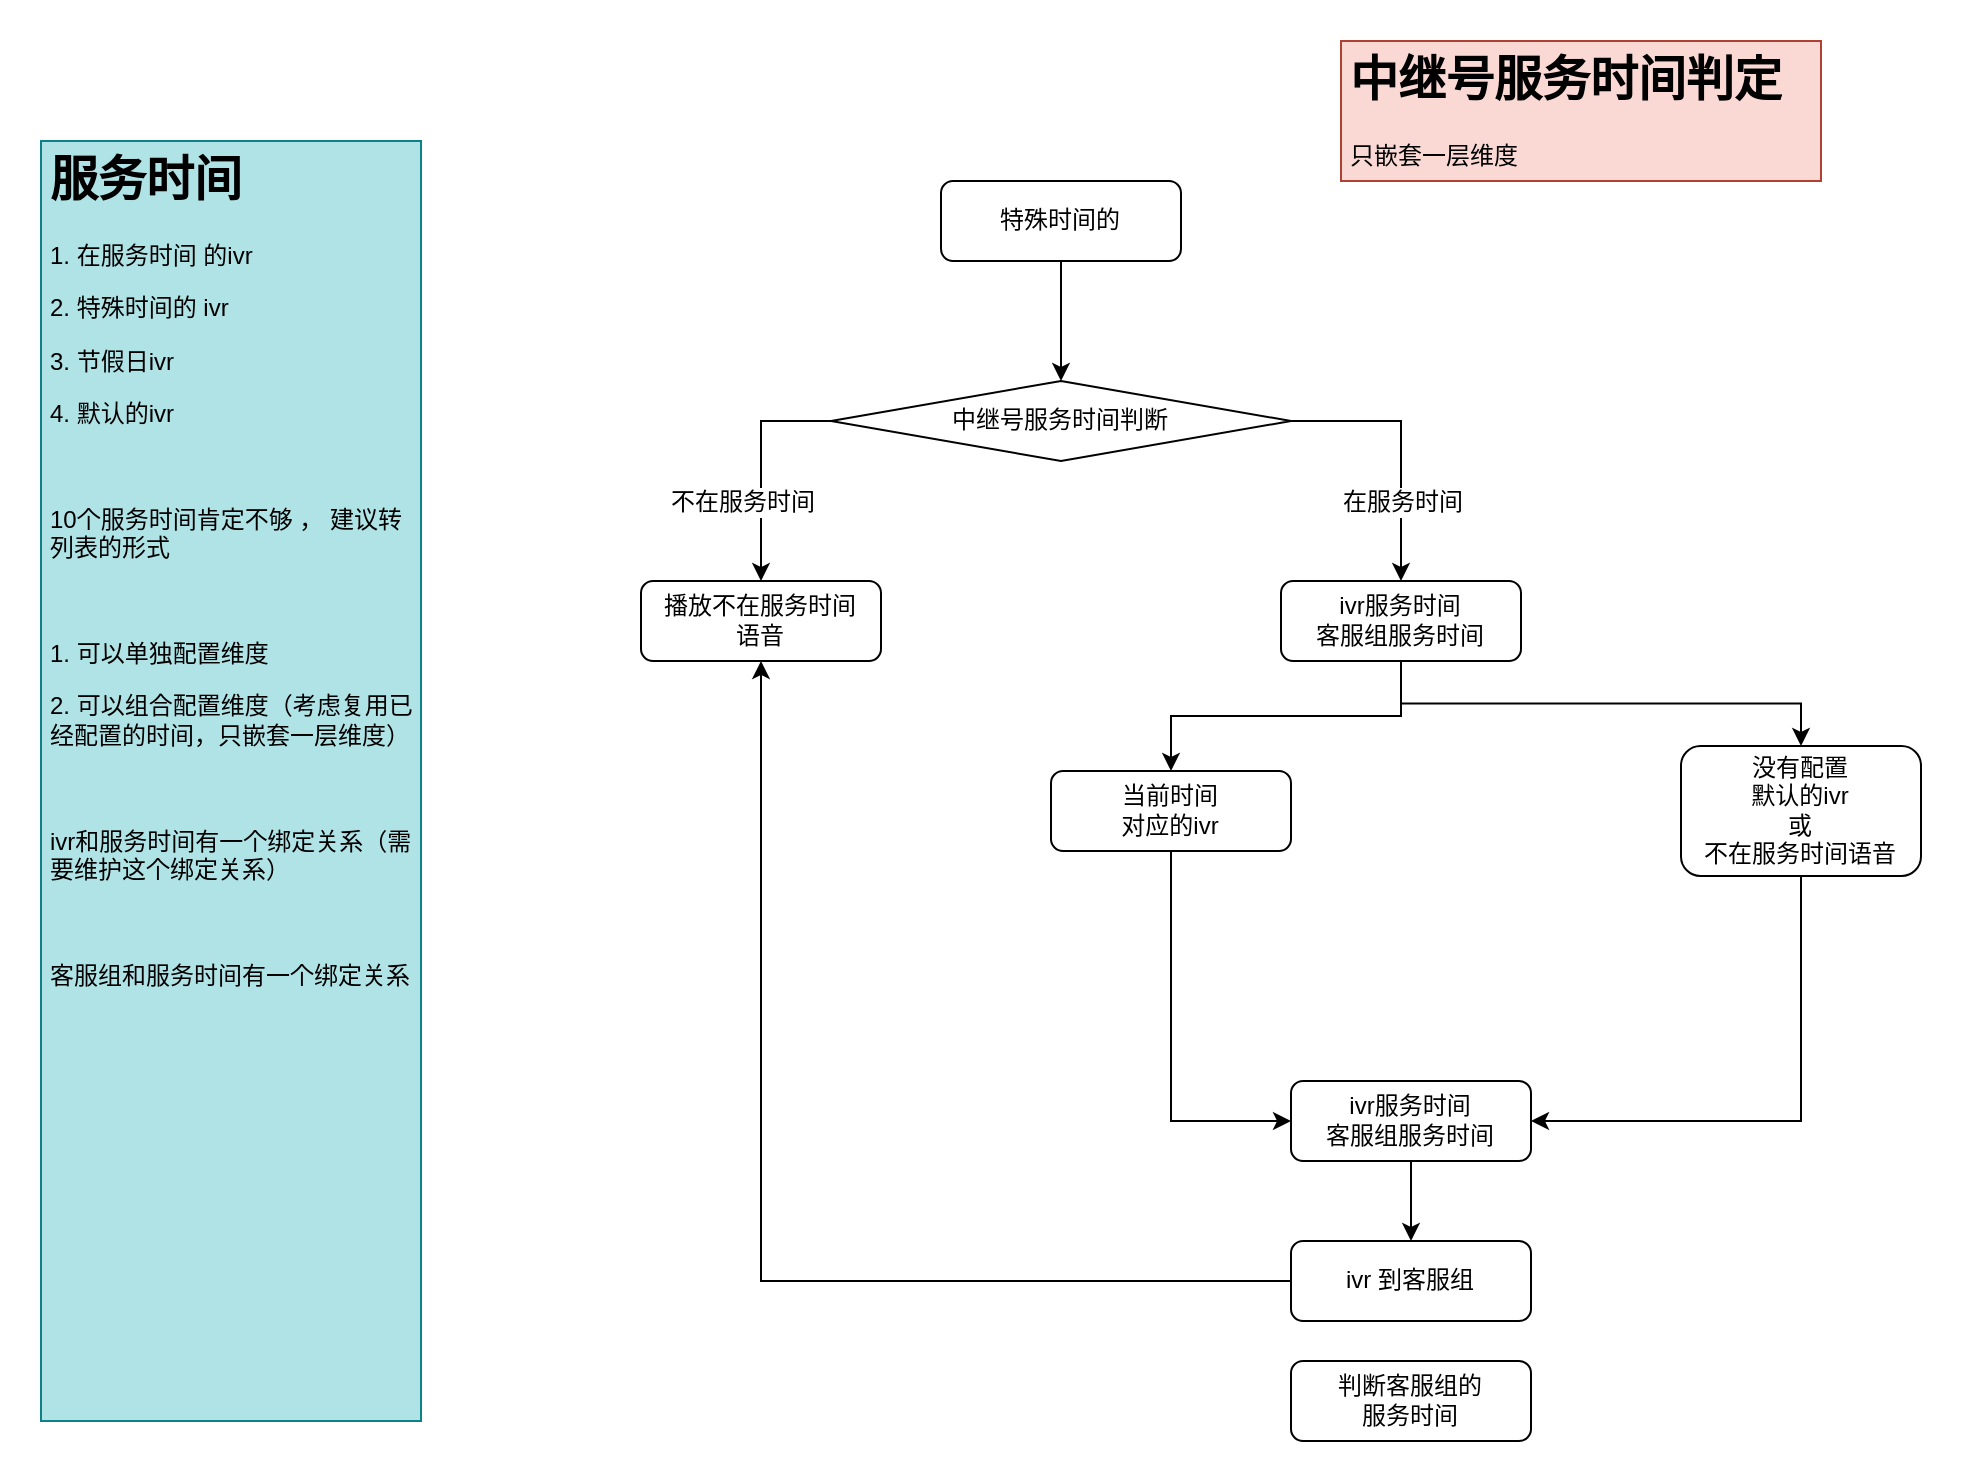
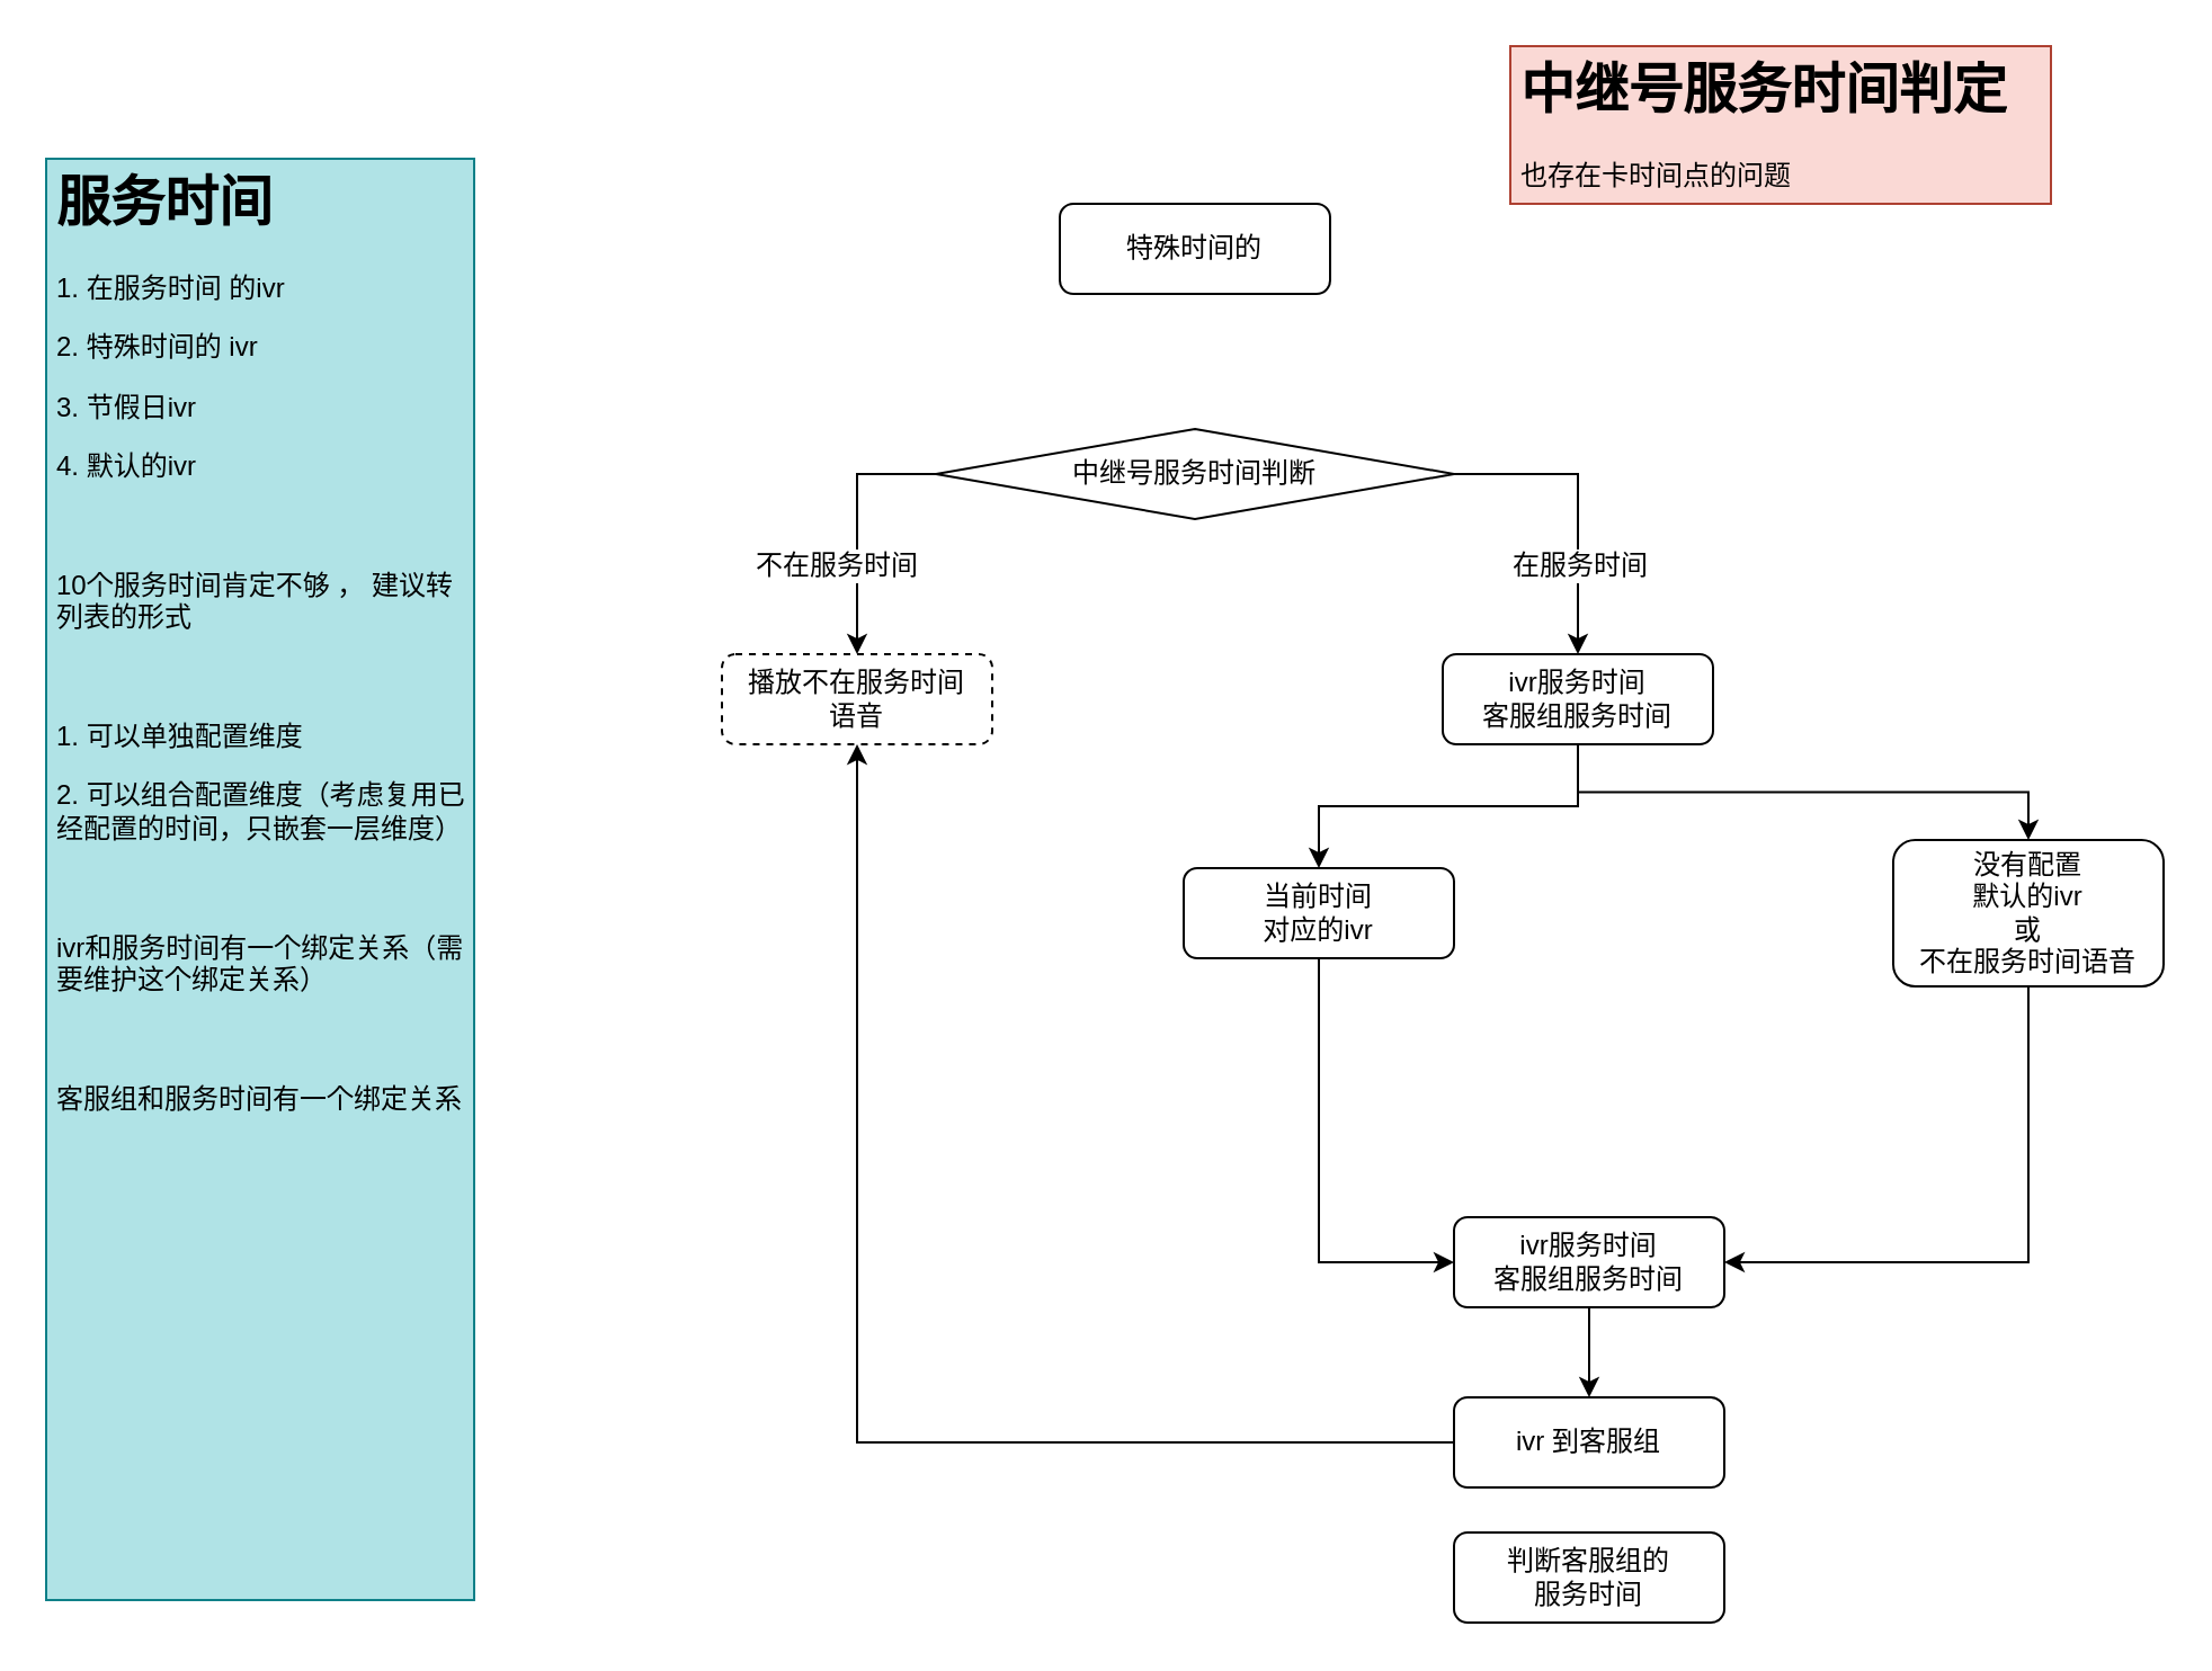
- <mxCell id="20" value="&lt;h1&gt;中继号服务时间判定&lt;/h1&gt;&lt;p&gt;只嵌套一层维度&lt;/p&gt;" style="text;html=1;strokeColor=#ae4132;fillColor=#fad9d5;spacing=5;spacingTop=-20;whiteSpace=wrap;overflow=hidden;rounded=0;align=left;" vertex="1" parent="1"><mxGeometry x="670" y="20" width="240" height="70" as="geometry" /></mxCell>
+ <mxCell id="20" value="&lt;h1&gt;中继号服务时间判定&lt;/h1&gt;&lt;p&gt;也存在卡时间点的问题&lt;/p&gt;" style="text;html=1;strokeColor=#ae4132;fillColor=#fad9d5;spacing=5;spacingTop=-20;whiteSpace=wrap;overflow=hidden;rounded=0;align=left;" vertex="1" parent="1"><mxGeometry x="670" y="20" width="240" height="70" as="geometry" /></mxCell>
- <mxCell id="2" style="edgeStyle=orthogonalEdgeStyle;rounded=0;orthogonalLoop=1;jettySize=auto;html=1;entryX=0.5;entryY=0;entryDx=0;entryDy=0;" edge="1" parent="1" source="3" target="8"><mxGeometry relative="1" as="geometry" /></mxCell>
- <mxCell id="9" value="播放不在服务时间&lt;br&gt;语音" style="rounded=1;whiteSpace=wrap;html=1;fontSize=12;glass=0;strokeWidth=1;shadow=0;" vertex="1" parent="1"><mxGeometry x="320" y="290" width="120" height="40" as="geometry" /></mxCell>
+ <mxCell id="9" value="播放不在服务时间&lt;br&gt;语音" style="rounded=1;whiteSpace=wrap;html=1;fontSize=12;glass=0;strokeWidth=1;shadow=0;dashed=1;" vertex="1" parent="1"><mxGeometry x="320" y="290" width="120" height="40" as="geometry" /></mxCell>
